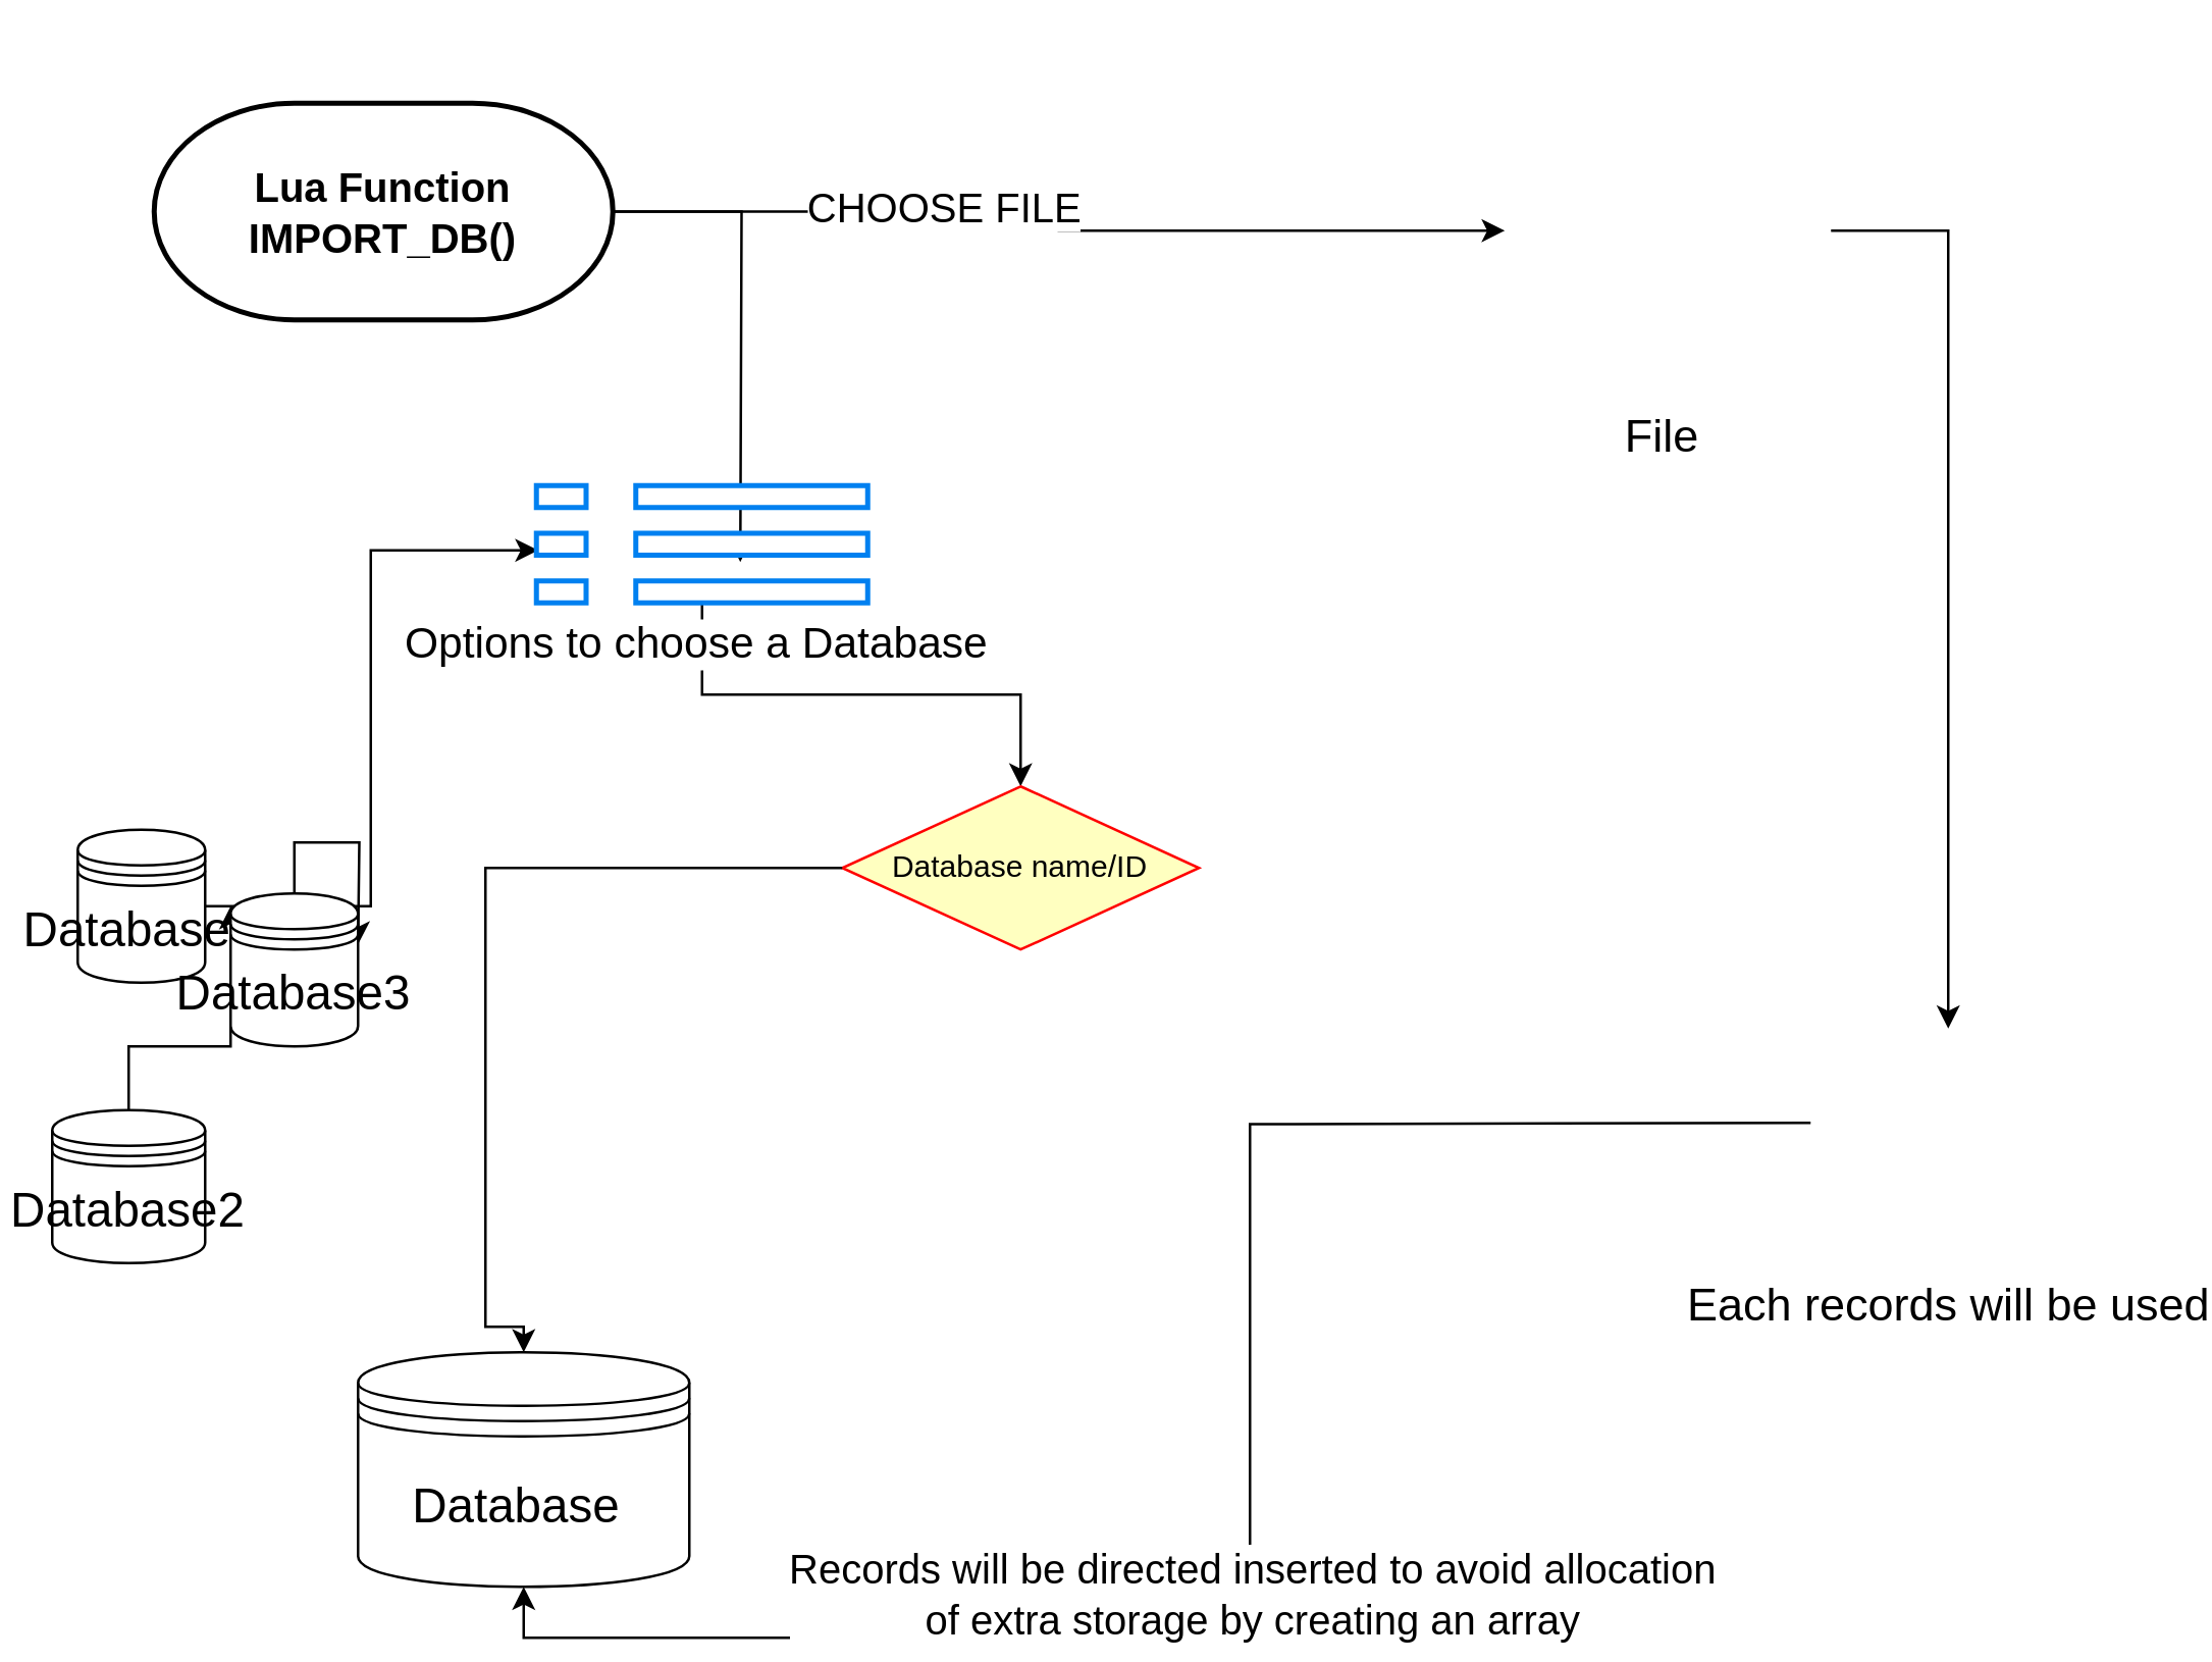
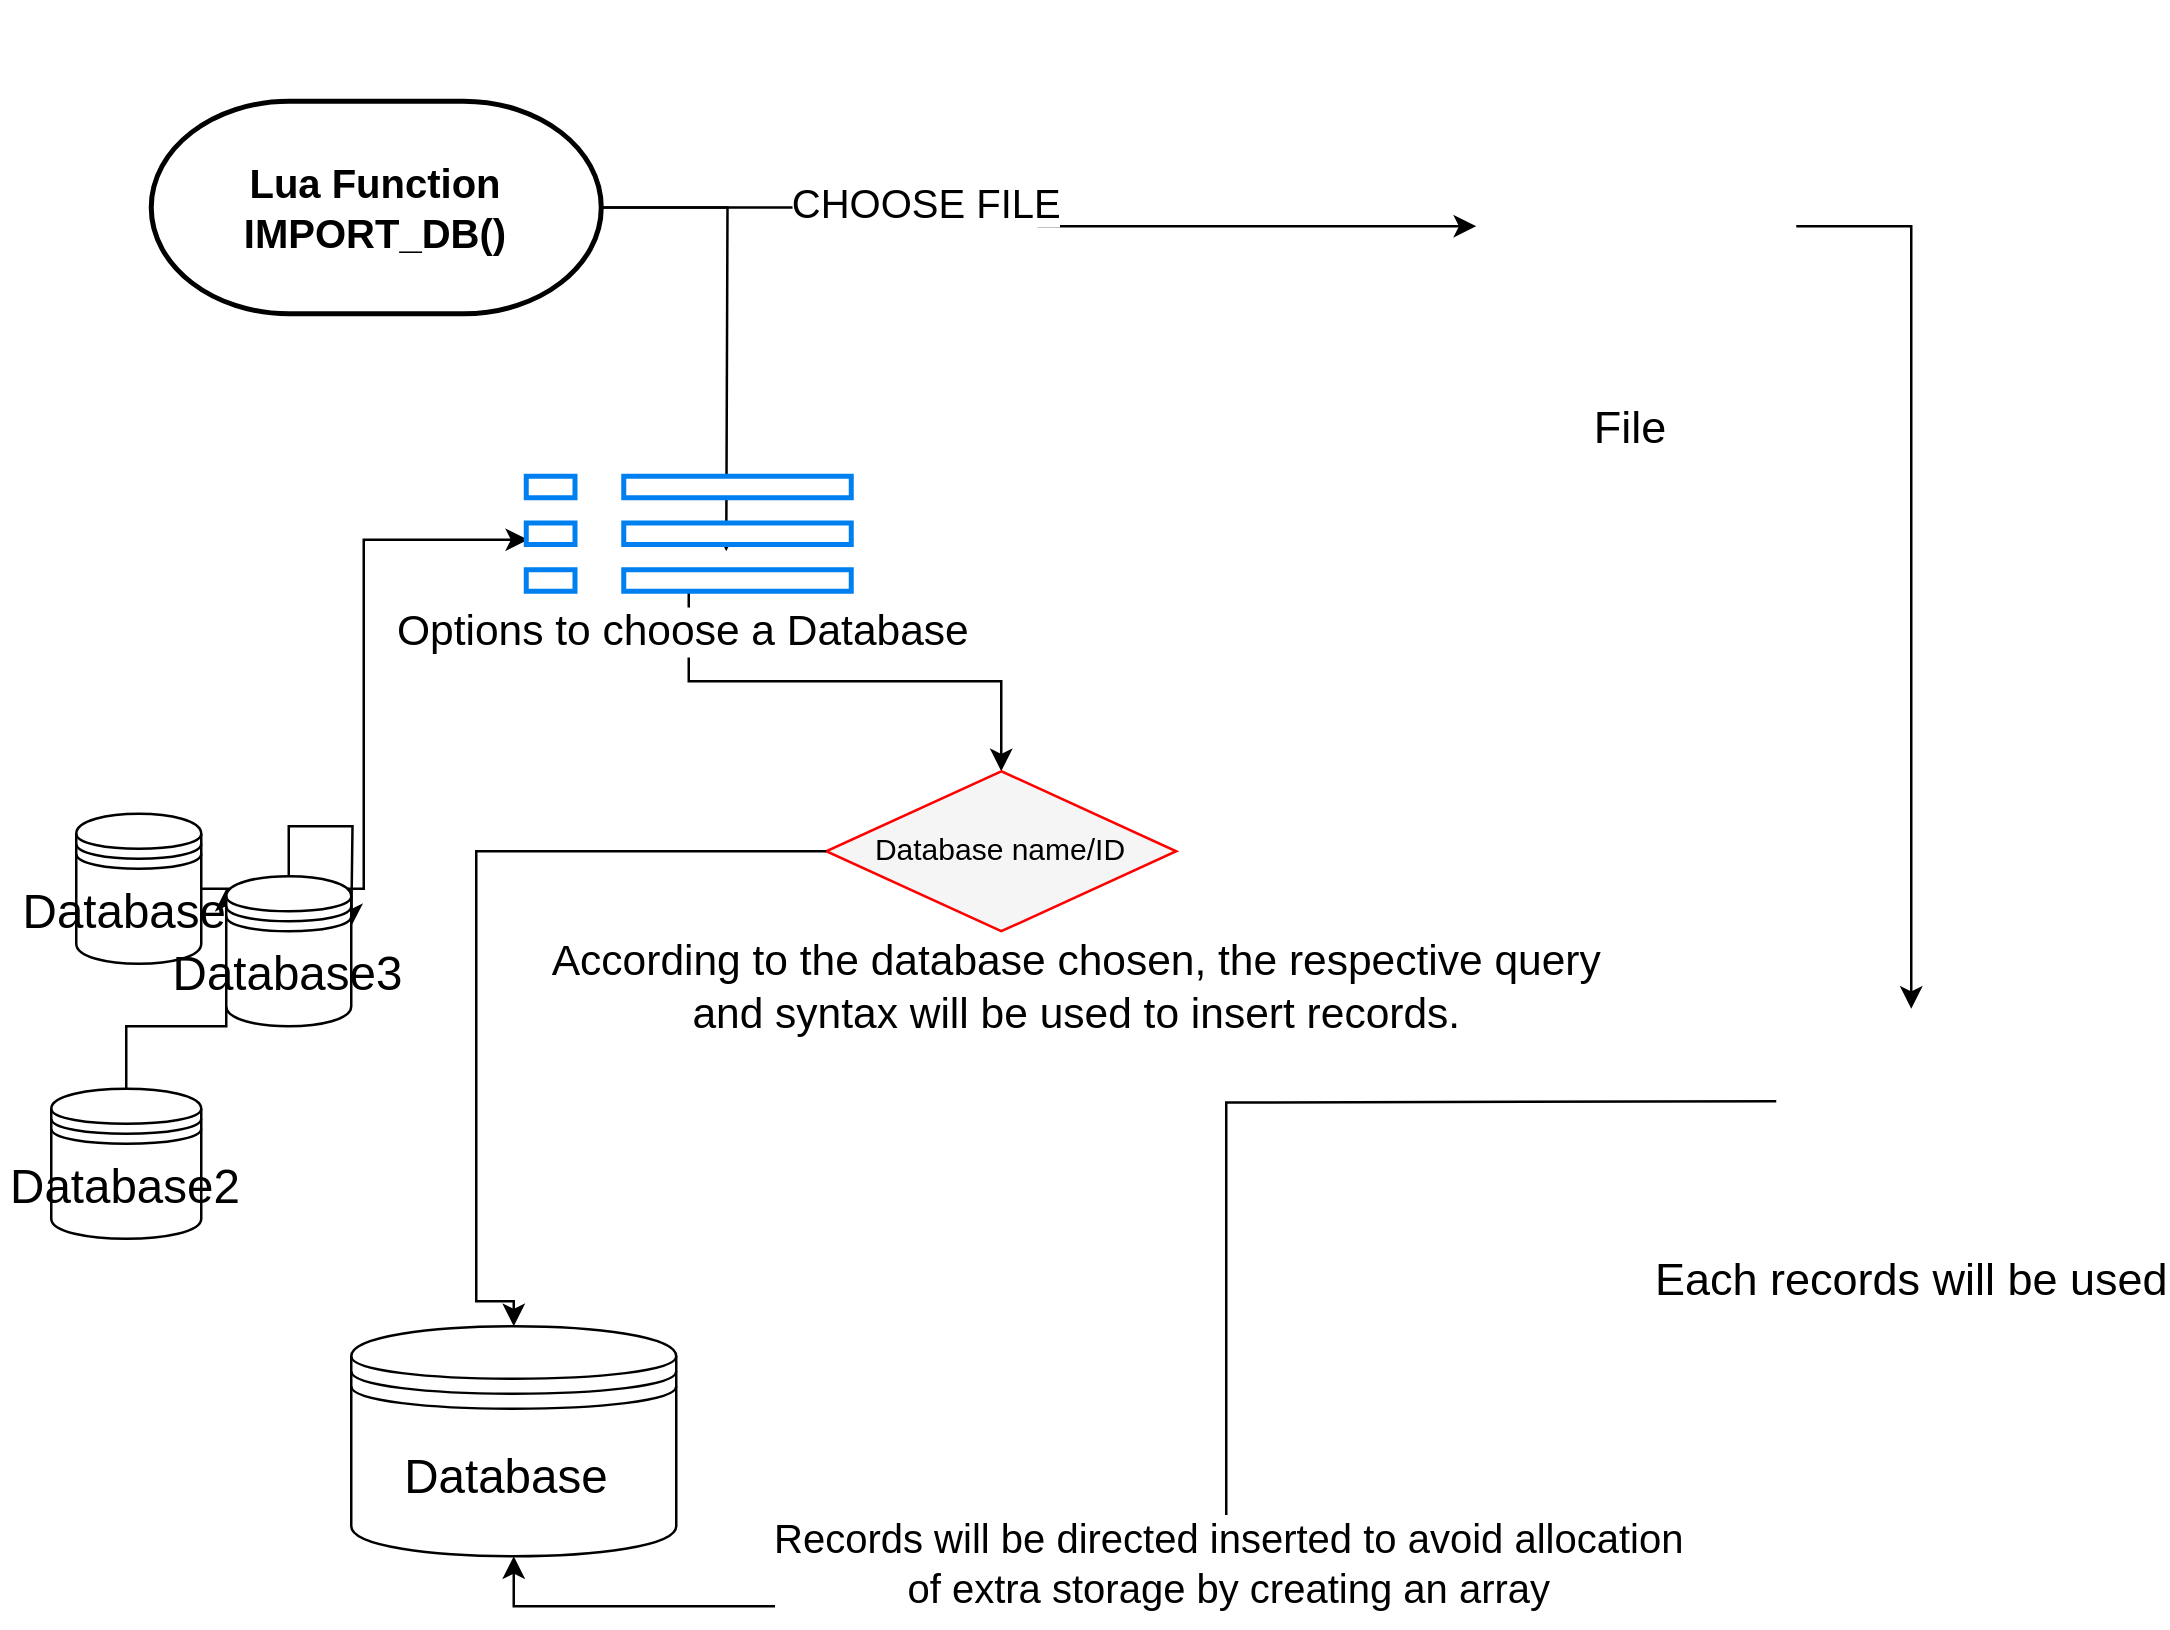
- <mxCell id="20" value="Database name/ID" style="rhombus;whiteSpace=wrap;html=1;fillColor=#ffffc0;strokeColor=#ff0000;" vertex="1" parent="1"><mxGeometry x="330" y="308" width="140" height="64" as="geometry" /></mxCell>
+ <mxCell id="20" value="Database name/ID" style="rhombus;whiteSpace=wrap;html=1;fillColor=#f5f5f5;strokeColor=#ff0000;" vertex="1" parent="1"><mxGeometry x="330" y="308" width="140" height="64" as="geometry" /></mxCell>
+ <mxCell id="22" value="&lt;font style=&quot;font-size: 17px&quot;&gt;According to the database chosen,&amp;nbsp;the respective query &lt;br&gt;and syntax will be used to insert records.&lt;/font&gt;" style="text;html=1;align=center;verticalAlign=middle;resizable=0;points=[];autosize=1;strokeColor=none;" vertex="1" parent="1"><mxGeometry x="210" y="380" width="440" height="30" as="geometry" /></mxCell>
